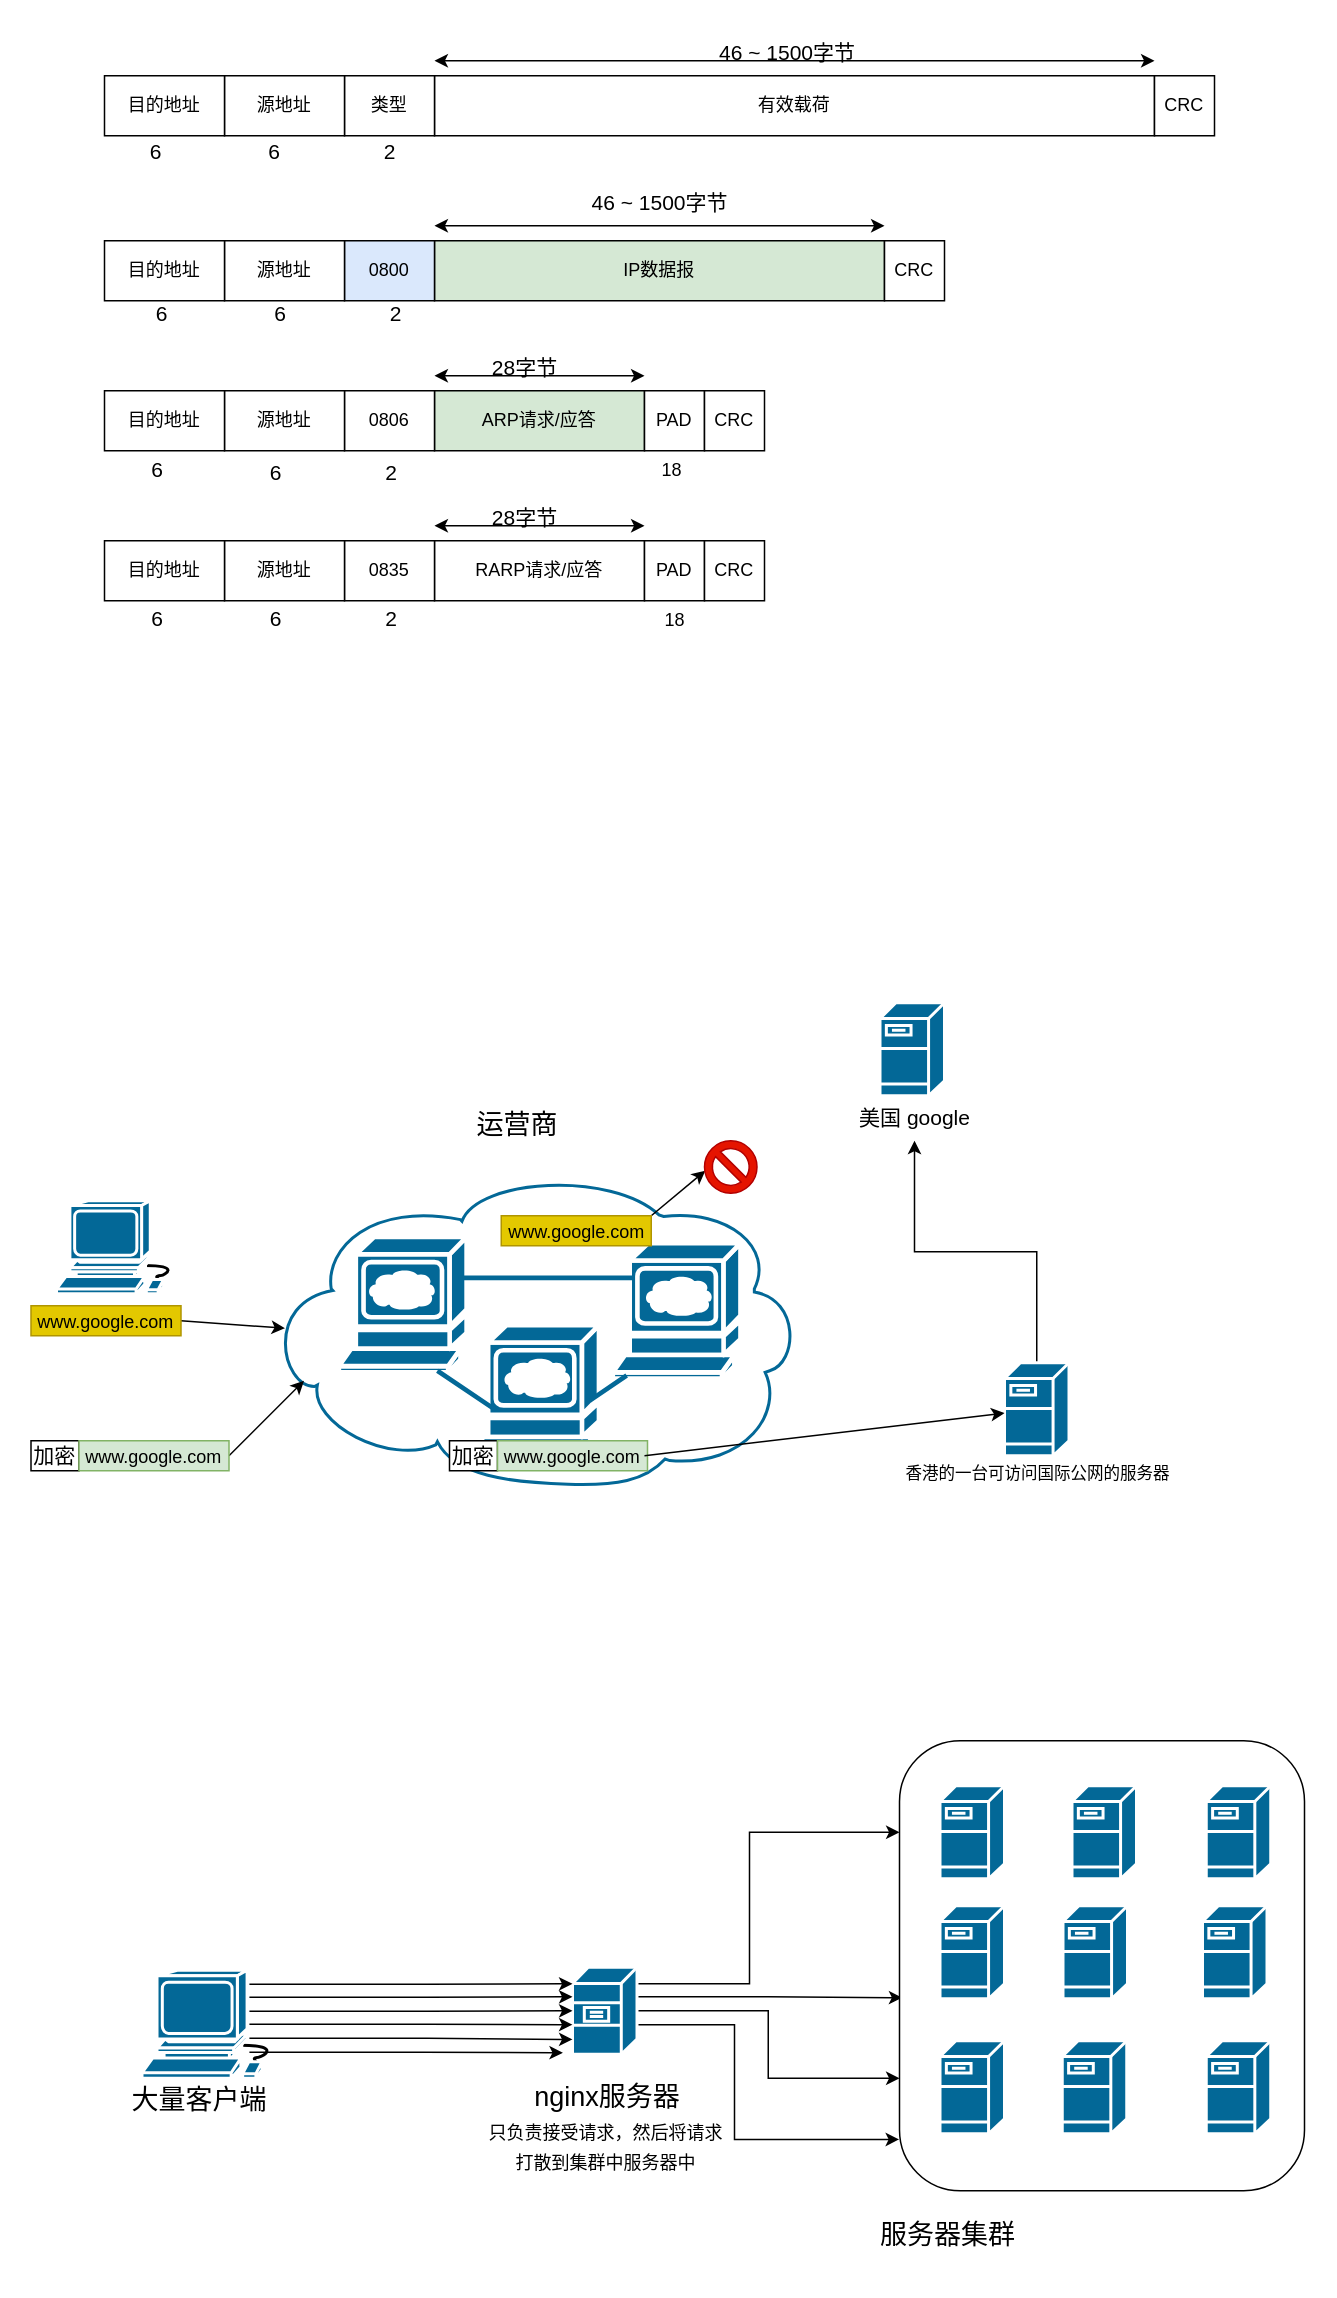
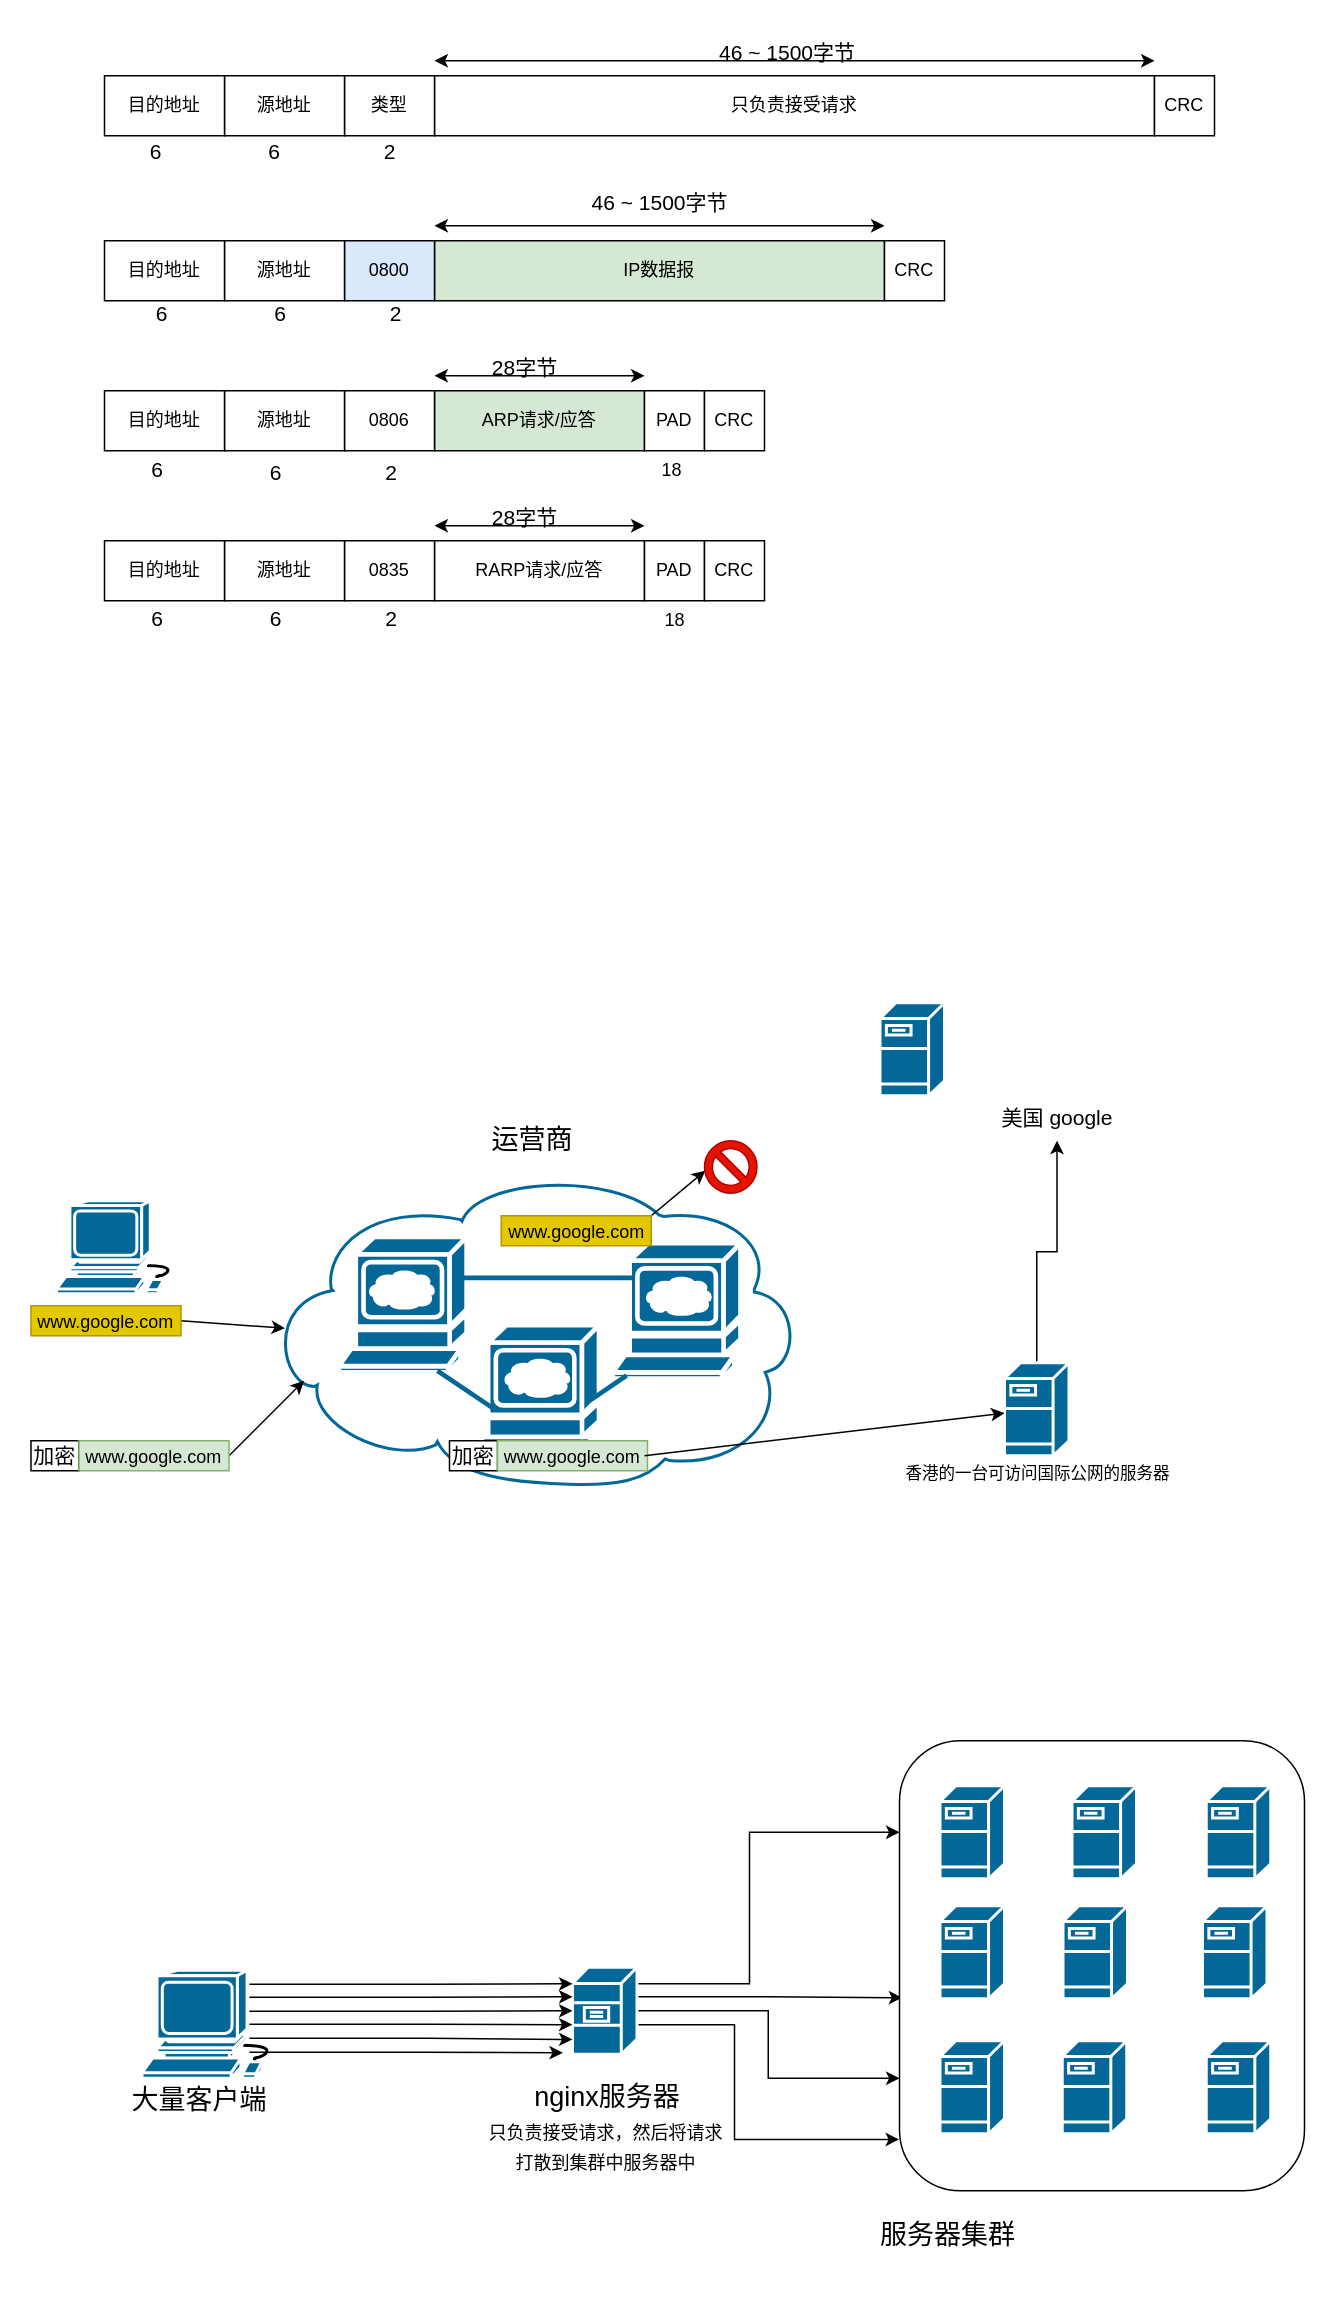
- <mxCell id="2" value="有效载荷" style="rounded=0;whiteSpace=wrap;html=1;" parent="1" vertex="1"><mxGeometry x="289" y="50" width="480" height="40" as="geometry" /></mxCell>
+ <mxCell id="2" value="只负责接受请求" style="rounded=0;whiteSpace=wrap;html=1;" parent="1" vertex="1"><mxGeometry x="289" y="50" width="480" height="40" as="geometry" /></mxCell>
- <mxCell id="55" value="&lt;font style=&quot;font-size: 14px;&quot;&gt;美国 google&lt;/font&gt;" style="text;html=1;align=center;verticalAlign=middle;resizable=0;points=[];autosize=1;strokeColor=none;fillColor=none;fontSize=11;" vertex="1" parent="1"><mxGeometry x="559" y="730" width="100" height="30" as="geometry" /></mxCell>
+ <mxCell id="55" value="&lt;font style=&quot;font-size: 14px;&quot;&gt;美国 google&lt;/font&gt;" style="text;html=1;align=center;verticalAlign=middle;resizable=0;points=[];autosize=1;strokeColor=none;fillColor=none;fontSize=11;" vertex="1" parent="1"><mxGeometry x="654" y="730" width="100" height="30" as="geometry" /></mxCell>
- <mxCell id="50" value="&lt;font style=&quot;font-size: 18px;&quot;&gt;运营商&lt;/font&gt;" style="text;html=1;align=center;verticalAlign=middle;resizable=0;points=[];autosize=1;strokeColor=none;fillColor=none;" vertex="1" parent="1"><mxGeometry x="304" y="730" width="80" height="40" as="geometry" /></mxCell>
+ <mxCell id="50" value="&lt;font style=&quot;font-size: 18px;&quot;&gt;运营商&lt;/font&gt;" style="text;html=1;align=center;verticalAlign=middle;resizable=0;points=[];autosize=1;strokeColor=none;fillColor=none;" vertex="1" parent="1"><mxGeometry x="314" y="740" width="80" height="40" as="geometry" /></mxCell>
